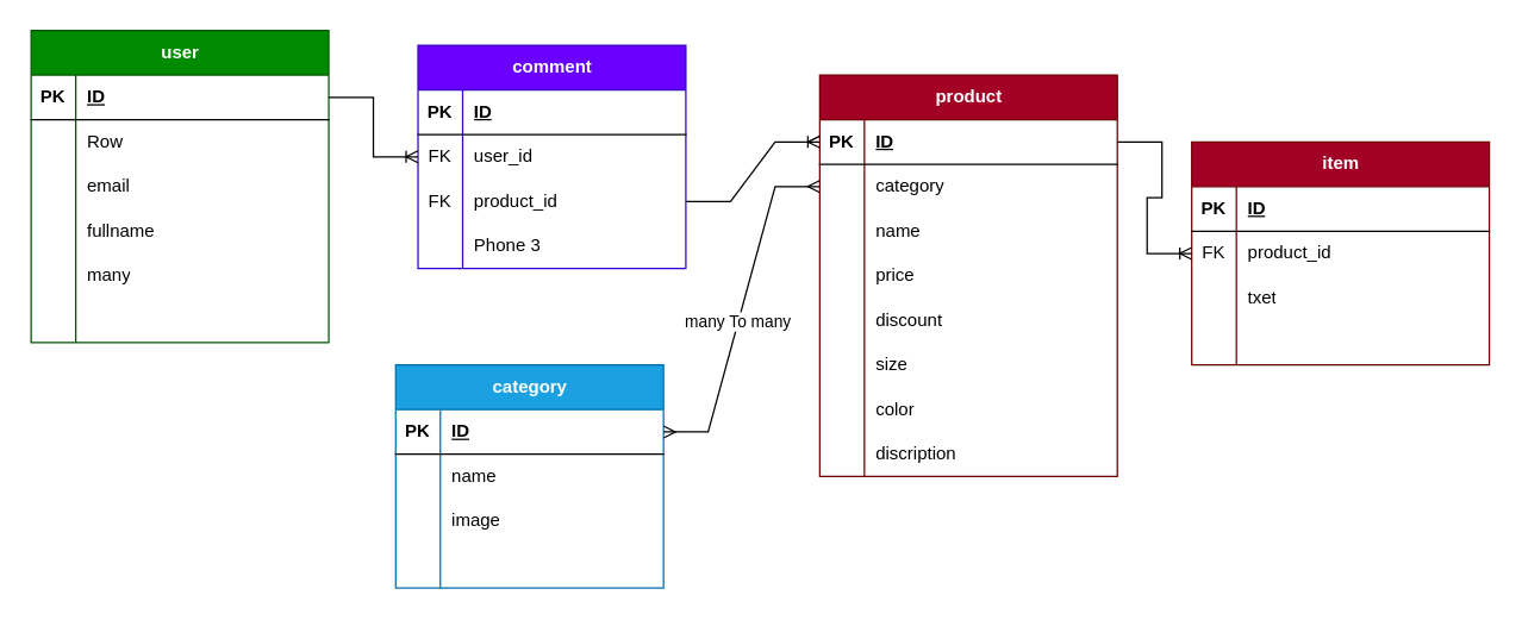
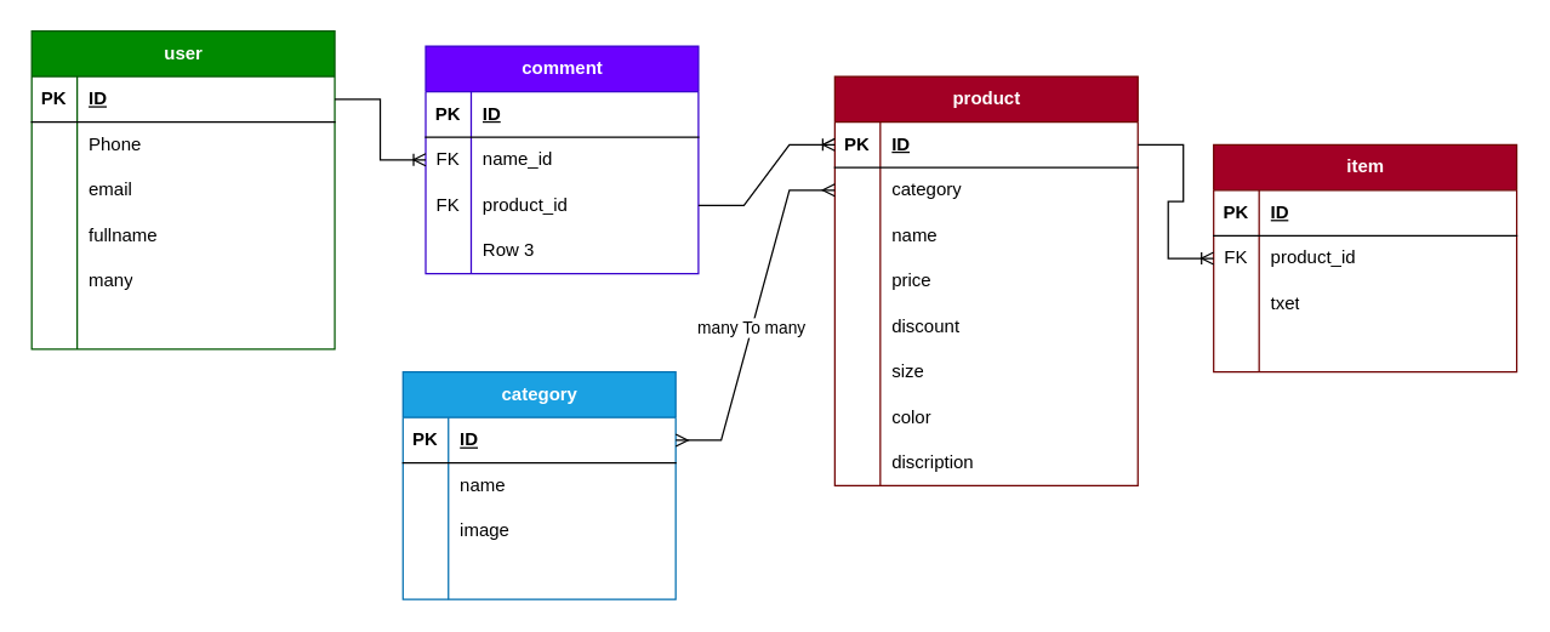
- <mxCell id="8" value="Row" style="shape=partialRectangle;connectable=0;fillColor=none;top=0;left=0;bottom=0;right=0;align=left;spacingLeft=6;overflow=hidden;whiteSpace=wrap;html=1;" vertex="1" parent="6"><mxGeometry x="30" width="170" height="30" as="geometry"><mxRectangle width="170" height="30" as="alternateBounds" /></mxGeometry></mxCell>
+ <mxCell id="8" value="Phone" style="shape=partialRectangle;connectable=0;fillColor=none;top=0;left=0;bottom=0;right=0;align=left;spacingLeft=6;overflow=hidden;whiteSpace=wrap;html=1;" vertex="1" parent="6"><mxGeometry x="30" width="170" height="30" as="geometry"><mxRectangle width="170" height="30" as="alternateBounds" /></mxGeometry></mxCell>
- <mxCell id="66" value="user_id" style="shape=partialRectangle;connectable=0;fillColor=none;top=0;left=0;bottom=0;right=0;align=left;spacingLeft=6;overflow=hidden;whiteSpace=wrap;html=1;" vertex="1" parent="64"><mxGeometry x="30" width="150" height="30" as="geometry"><mxRectangle width="150" height="30" as="alternateBounds" /></mxGeometry></mxCell>
+ <mxCell id="66" value="name_id" style="shape=partialRectangle;connectable=0;fillColor=none;top=0;left=0;bottom=0;right=0;align=left;spacingLeft=6;overflow=hidden;whiteSpace=wrap;html=1;" vertex="1" parent="64"><mxGeometry x="30" width="150" height="30" as="geometry"><mxRectangle width="150" height="30" as="alternateBounds" /></mxGeometry></mxCell>
- <mxCell id="72" value="Phone 3" style="shape=partialRectangle;connectable=0;fillColor=none;top=0;left=0;bottom=0;right=0;align=left;spacingLeft=6;overflow=hidden;whiteSpace=wrap;html=1;" vertex="1" parent="70"><mxGeometry x="30" width="150" height="30" as="geometry"><mxRectangle width="150" height="30" as="alternateBounds" /></mxGeometry></mxCell>
+ <mxCell id="72" value="Row 3" style="shape=partialRectangle;connectable=0;fillColor=none;top=0;left=0;bottom=0;right=0;align=left;spacingLeft=6;overflow=hidden;whiteSpace=wrap;html=1;" vertex="1" parent="70"><mxGeometry x="30" width="150" height="30" as="geometry"><mxRectangle width="150" height="30" as="alternateBounds" /></mxGeometry></mxCell>
